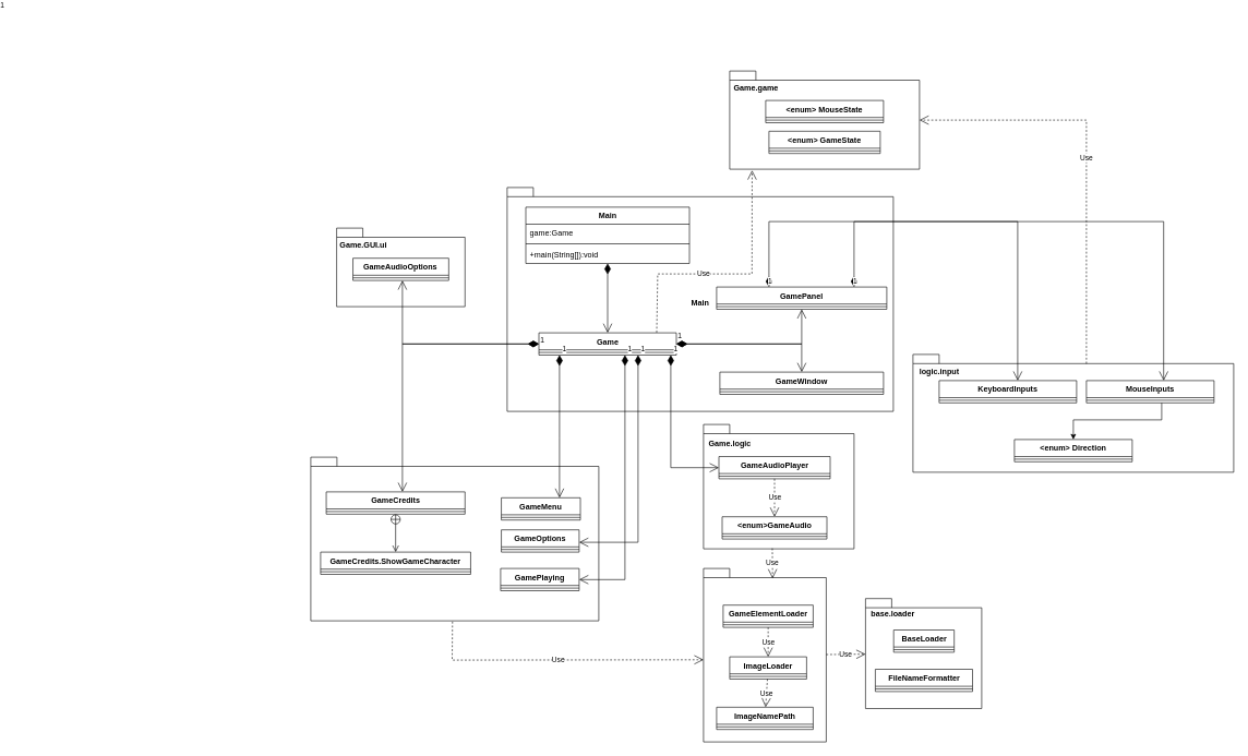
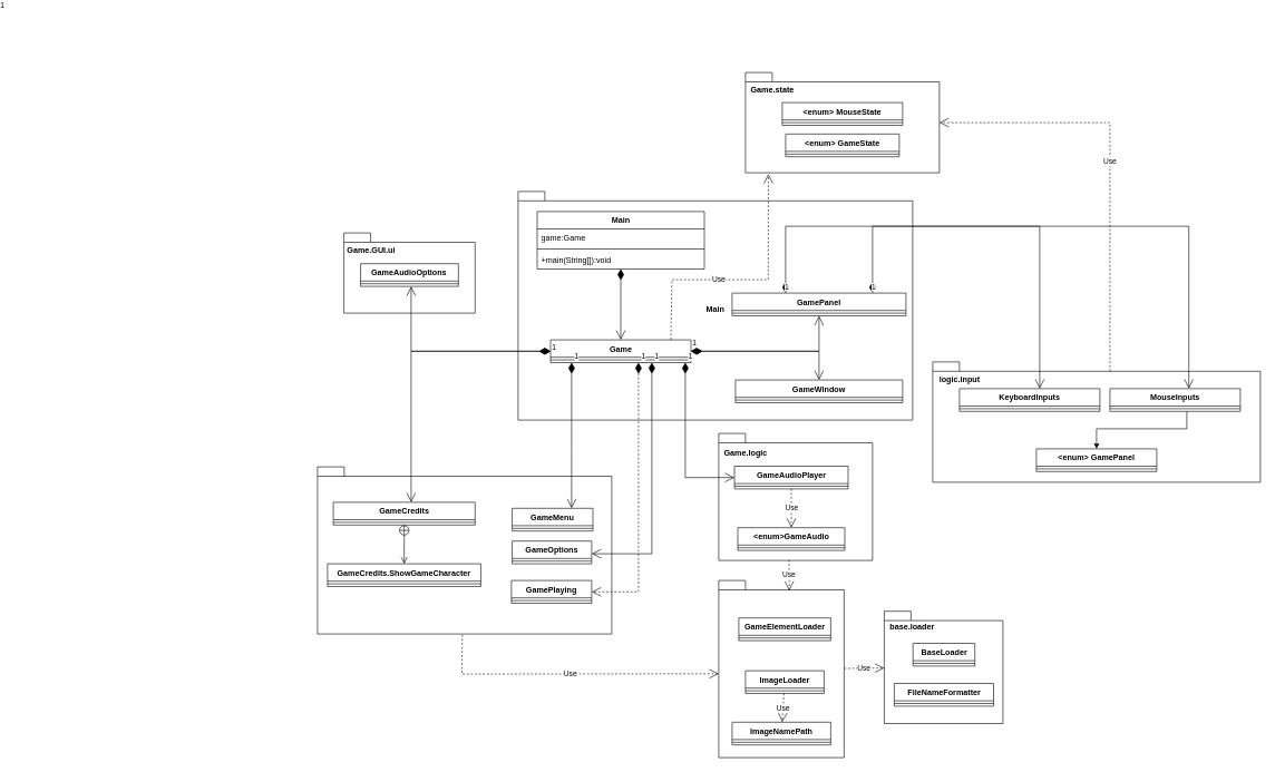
- <mxCell id="80" value="&#10;&lt;span style=&quot;color: rgb(0, 0, 0); font-family: Helvetica; font-size: 12px; font-style: normal; font-variant-ligatures: normal; font-variant-caps: normal; font-weight: 700; letter-spacing: normal; orphans: 2; text-align: center; text-indent: 0px; text-transform: none; widows: 2; word-spacing: 0px; -webkit-text-stroke-width: 0px; background-color: rgb(251, 251, 251); text-decoration-thickness: initial; text-decoration-style: initial; text-decoration-color: initial; float: none; display: inline !important;&quot;&gt;Game.game&lt;/span&gt;&#10;&#10;" style="text;align=center;fontStyle=1;verticalAlign=middle;spacingLeft=3;spacingRight=3;strokeColor=none;rotatable=0;points=[[0,0.5],[1,0.5]];portConstraint=eastwest;html=1;" parent="1" vertex="1"><mxGeometry x="660" y="40" width="80" height="26" as="geometry" /></mxCell>
+ <mxCell id="80" value="&#10;&lt;span style=&quot;color: rgb(0, 0, 0); font-family: Helvetica; font-size: 12px; font-style: normal; font-variant-ligatures: normal; font-variant-caps: normal; font-weight: 700; letter-spacing: normal; orphans: 2; text-align: center; text-indent: 0px; text-transform: none; widows: 2; word-spacing: 0px; -webkit-text-stroke-width: 0px; background-color: rgb(251, 251, 251); text-decoration-thickness: initial; text-decoration-style: initial; text-decoration-color: initial; float: none; display: inline !important;&quot;&gt;Game.state&lt;/span&gt;&#10;&#10;" style="text;align=center;fontStyle=1;verticalAlign=middle;spacingLeft=3;spacingRight=3;strokeColor=none;rotatable=0;points=[[0,0.5],[1,0.5]];portConstraint=eastwest;html=1;" parent="1" vertex="1"><mxGeometry x="660" y="40" width="80" height="26" as="geometry" /></mxCell>
- <mxCell id="21" value="&amp;lt;enum&amp;gt;&amp;nbsp;Direction" style="swimlane;fontStyle=1;align=center;verticalAlign=top;childLayout=stackLayout;horizontal=1;startSize=26;horizontalStack=0;resizeParent=1;resizeParentMax=0;resizeLast=0;collapsible=1;marginBottom=0;whiteSpace=wrap;html=1;" parent="1" vertex="1"><mxGeometry x="1095" y="583" width="180" height="34" as="geometry" /></mxCell>
+ <mxCell id="21" value="&amp;lt;enum&amp;gt;&amp;nbsp;GamePanel" style="swimlane;fontStyle=1;align=center;verticalAlign=top;childLayout=stackLayout;horizontal=1;startSize=26;horizontalStack=0;resizeParent=1;resizeParentMax=0;resizeLast=0;collapsible=1;marginBottom=0;whiteSpace=wrap;html=1;" parent="1" vertex="1"><mxGeometry x="1095" y="583" width="180" height="34" as="geometry" /></mxCell>
- <mxCell id="55" value="1" style="endArrow=open;html=1;endSize=12;startArrow=diamondThin;startSize=14;startFill=1;edgeStyle=orthogonalEdgeStyle;align=left;verticalAlign=bottom;rounded=0;" parent="1" source="3" target="53" edge="1"><mxGeometry x="-1" y="3" relative="1" as="geometry"><mxPoint x="378" y="447" as="sourcePoint" /><mxPoint x="140" y="360" as="targetPoint" /><Array as="points"><mxPoint x="500" y="797" /></Array></mxGeometry></mxCell>
+ <mxCell id="55" value="1" style="endArrow=open;html=1;endSize=12;startArrow=diamondThin;startSize=14;startFill=1;edgeStyle=orthogonalEdgeStyle;align=left;verticalAlign=bottom;rounded=0;dashed=1;" parent="1" source="3" target="53" edge="1"><mxGeometry x="-1" y="3" relative="1" as="geometry"><mxPoint x="378" y="447" as="sourcePoint" /><mxPoint x="140" y="360" as="targetPoint" /><Array as="points"><mxPoint x="500" y="797" /></Array></mxGeometry></mxCell>
- <mxCell id="71" value="Use" style="endArrow=open;endSize=12;dashed=1;html=1;rounded=0;" parent="1" source="62" target="64" edge="1"><mxGeometry width="160" relative="1" as="geometry"><mxPoint x="920" y="1210" as="sourcePoint" /><mxPoint x="1080" y="1210" as="targetPoint" /></mxGeometry></mxCell>
